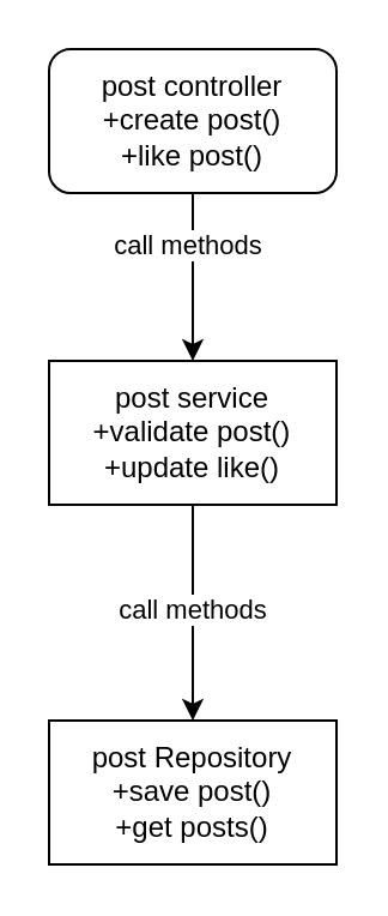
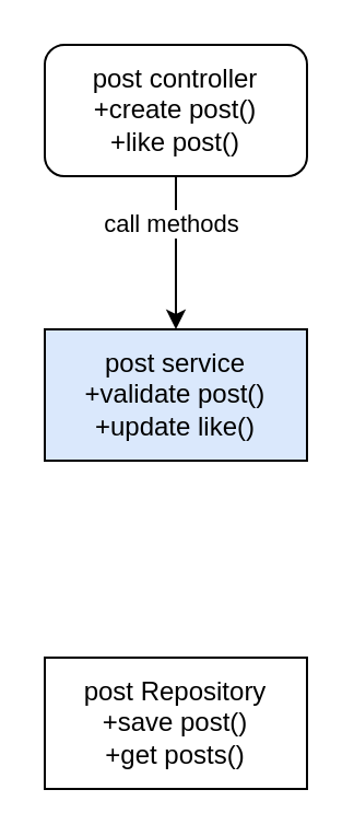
- <mxCell id="7" value="post service&lt;div&gt;+validate post()&lt;/div&gt;&lt;div&gt;+update like()&lt;/div&gt;" style="rounded=0;whiteSpace=wrap;html=1;" vertex="1" parent="1"><mxGeometry x="20" y="150" width="120" height="60" as="geometry" /></mxCell>
+ <mxCell id="7" value="post service&lt;div&gt;+validate post()&lt;/div&gt;&lt;div&gt;+update like()&lt;/div&gt;" style="rounded=0;whiteSpace=wrap;html=1;fillColor=#dae8fc;" vertex="1" parent="1"><mxGeometry x="20" y="150" width="120" height="60" as="geometry" /></mxCell>
- <mxCell id="5" value="" style="edgeStyle=orthogonalEdgeStyle;rounded=0;orthogonalLoop=1;jettySize=auto;html=1;" edge="1" parent="1" source="7" target="8"><mxGeometry relative="1" as="geometry" /></mxCell>
- <mxCell id="6" value="call methods" style="edgeLabel;html=1;align=center;verticalAlign=middle;resizable=0;points=[];" vertex="1" connectable="0" parent="5"><mxGeometry x="-0.044" y="-1" relative="1" as="geometry"><mxPoint as="offset" /></mxGeometry></mxCell>
